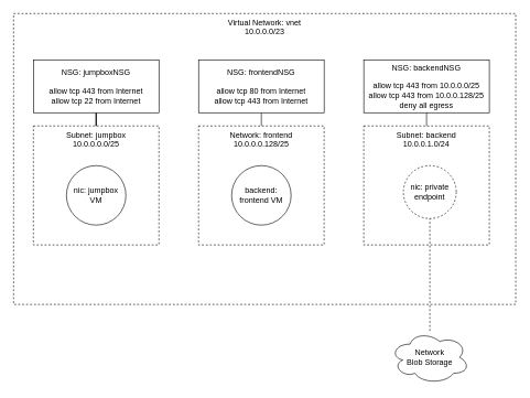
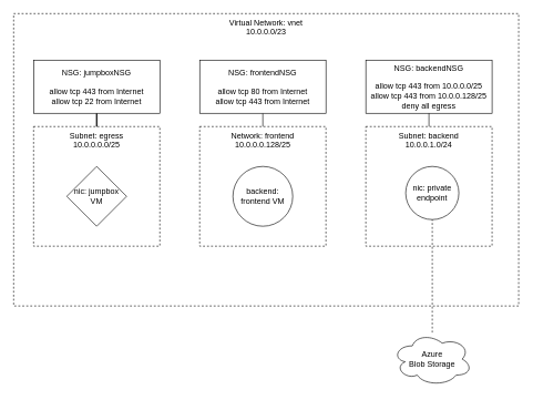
- <mxCell id="3" value="Subnet: jumpbox&lt;br&gt;10.0.0.0.0/25" style="rounded=0;whiteSpace=wrap;html=1;dashed=1;verticalAlign=top;" vertex="1" parent="1"><mxGeometry x="50" y="190" width="190" height="180" as="geometry" /></mxCell>
+ <mxCell id="3" value="Subnet: egress&lt;br&gt;10.0.0.0.0/25" style="rounded=0;whiteSpace=wrap;html=1;dashed=1;verticalAlign=top;" vertex="1" parent="1"><mxGeometry x="50" y="190" width="190" height="180" as="geometry" /></mxCell>
- <mxCell id="14" value="nic: private endpoint" style="ellipse;whiteSpace=wrap;html=1;aspect=fixed;dashed=1;" vertex="1" parent="1"><mxGeometry x="610" y="250" width="80" height="80" as="geometry" /></mxCell>
+ <mxCell id="14" value="nic: private endpoint" style="ellipse;whiteSpace=wrap;html=1;aspect=fixed;" vertex="1" parent="1"><mxGeometry x="610" y="250" width="80" height="80" as="geometry" /></mxCell>
- <mxCell id="12" value="nic: jumpbox VM" style="ellipse;whiteSpace=wrap;html=1;aspect=fixed;" vertex="1" parent="1"><mxGeometry x="100" y="250" width="90" height="90" as="geometry" /></mxCell>
+ <mxCell id="12" value="nic: jumpbox VM" style="rhombus;whiteSpace=wrap;html=1;aspect=fixed;" vertex="1" parent="1"><mxGeometry x="100" y="250" width="90" height="90" as="geometry" /></mxCell>
- <mxCell id="16" value="Network&lt;br&gt;Blob Storage" style="ellipse;shape=cloud;whiteSpace=wrap;html=1;" vertex="1" parent="1"><mxGeometry x="590" y="500" width="120" height="80" as="geometry" /></mxCell>
+ <mxCell id="16" value="Azure&lt;br&gt;Blob Storage" style="ellipse;shape=cloud;whiteSpace=wrap;html=1;" vertex="1" parent="1"><mxGeometry x="590" y="500" width="120" height="80" as="geometry" /></mxCell>
